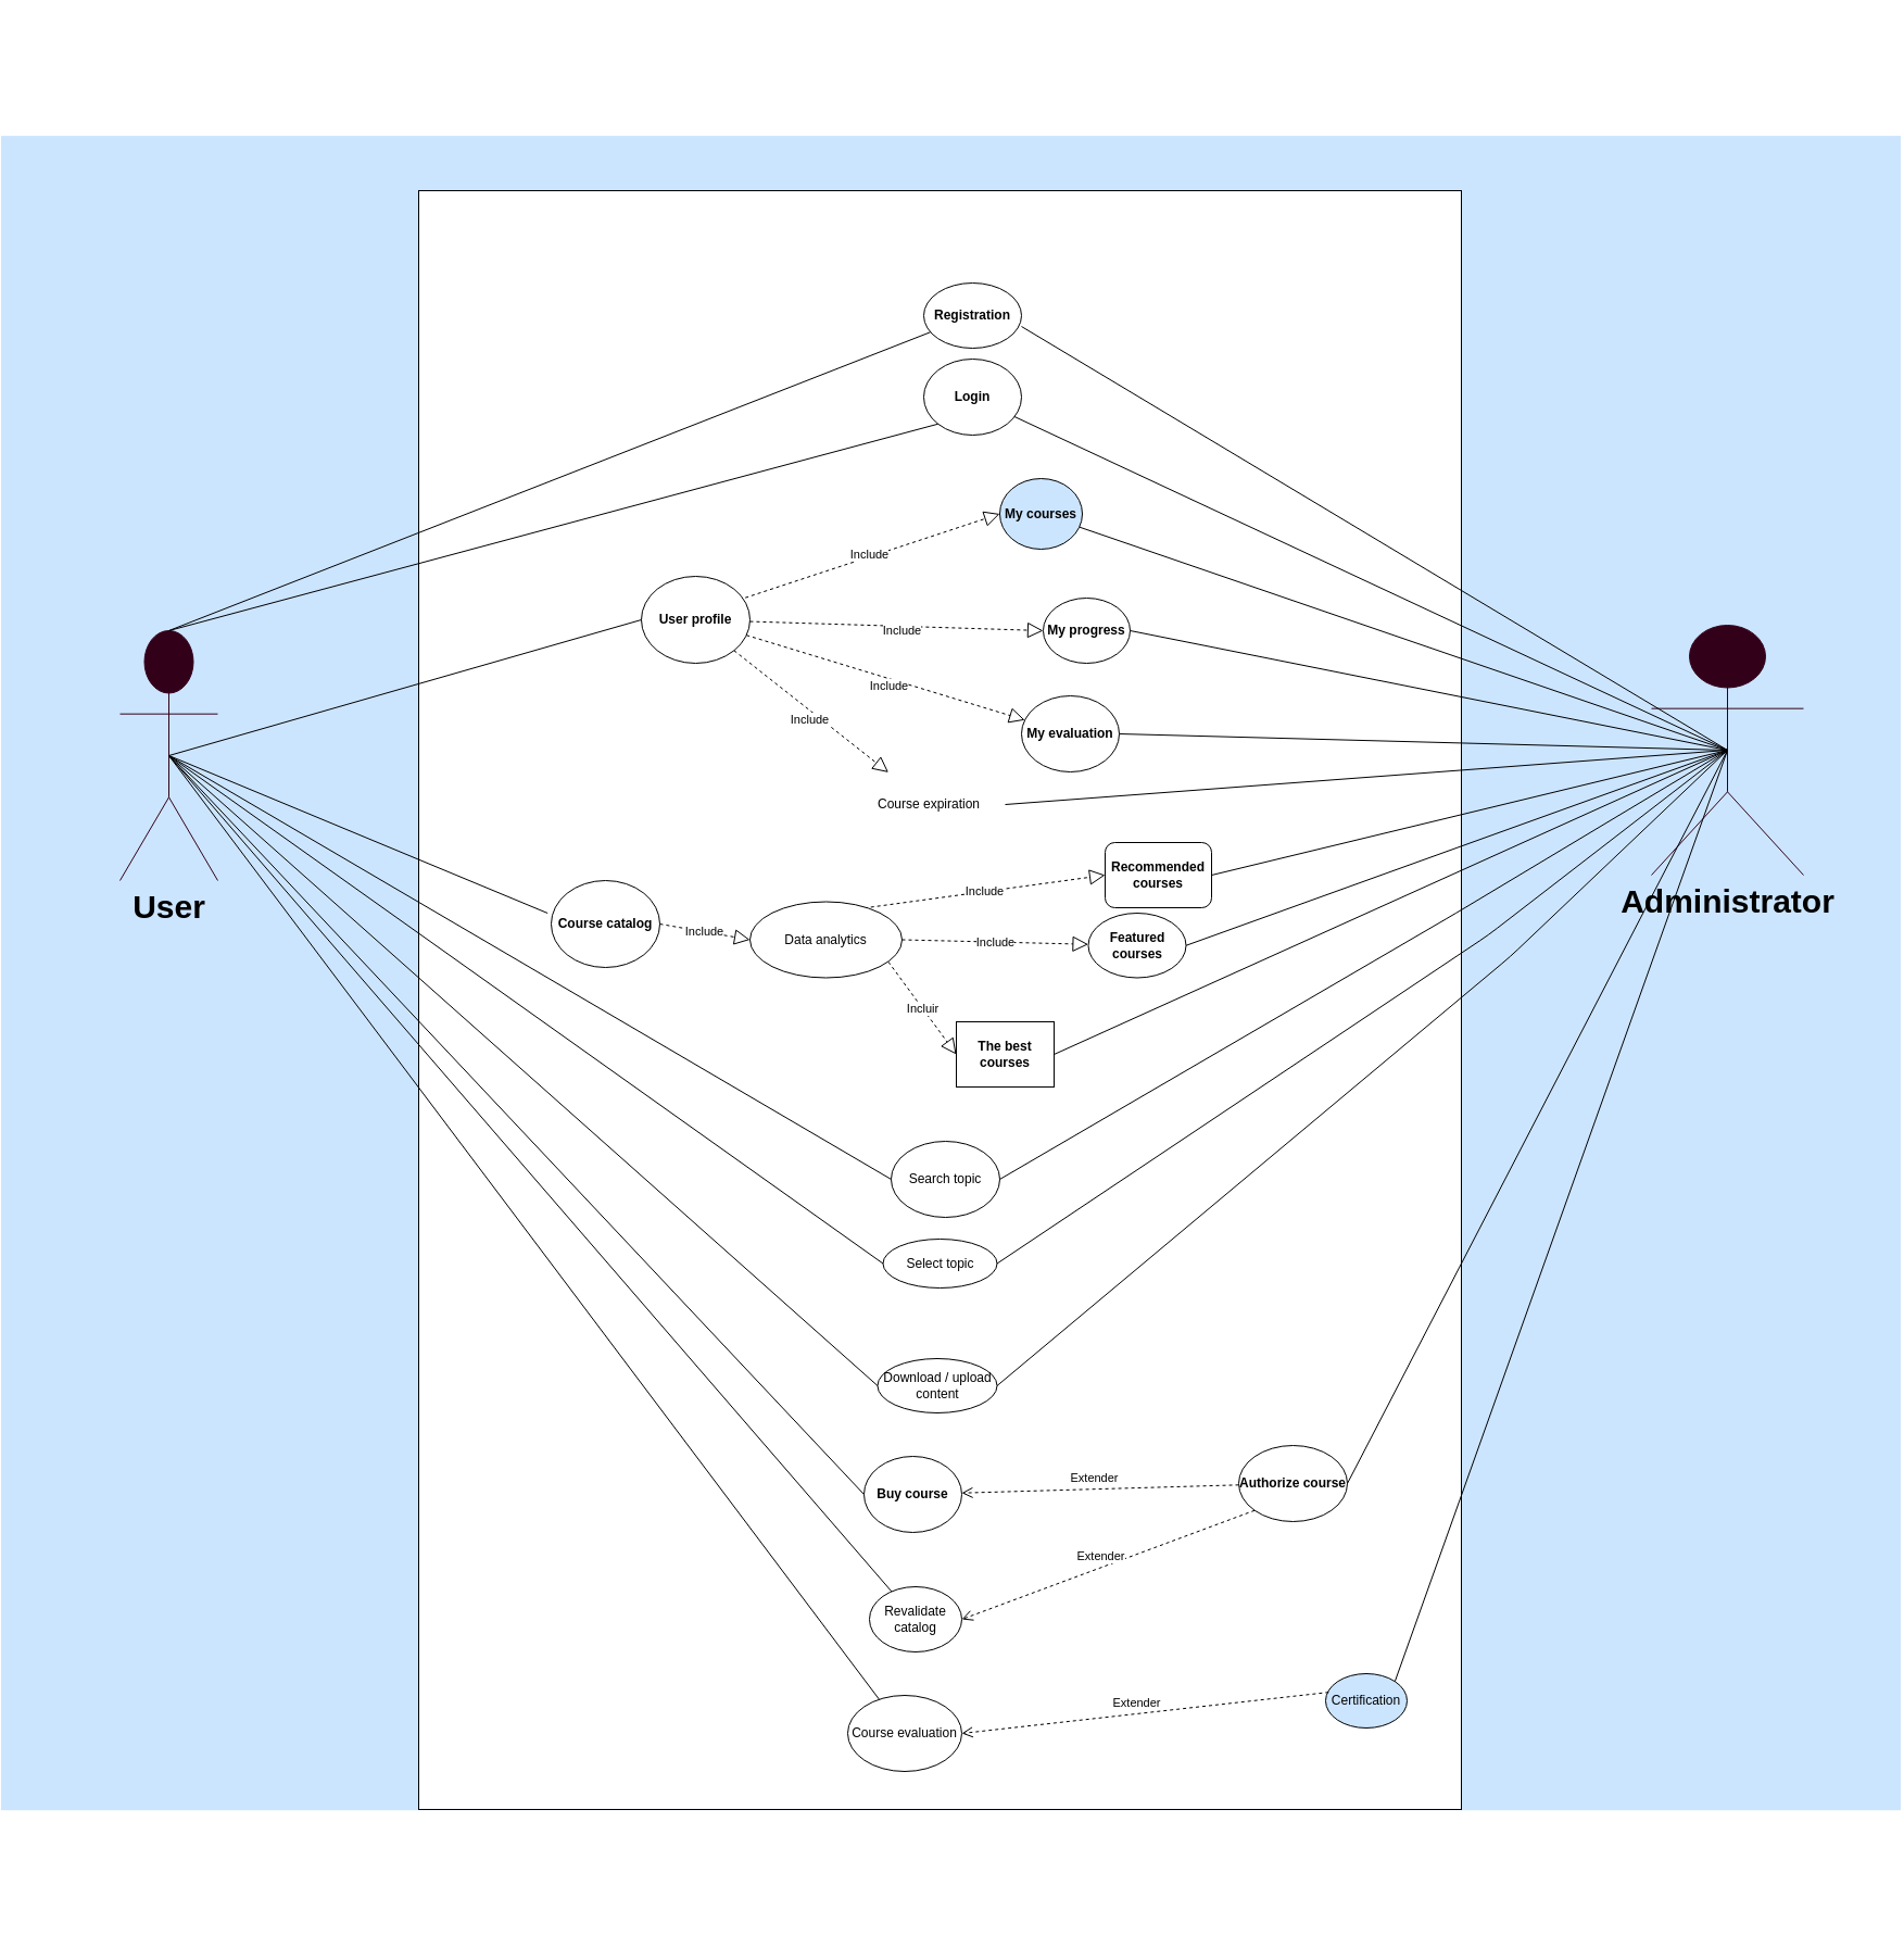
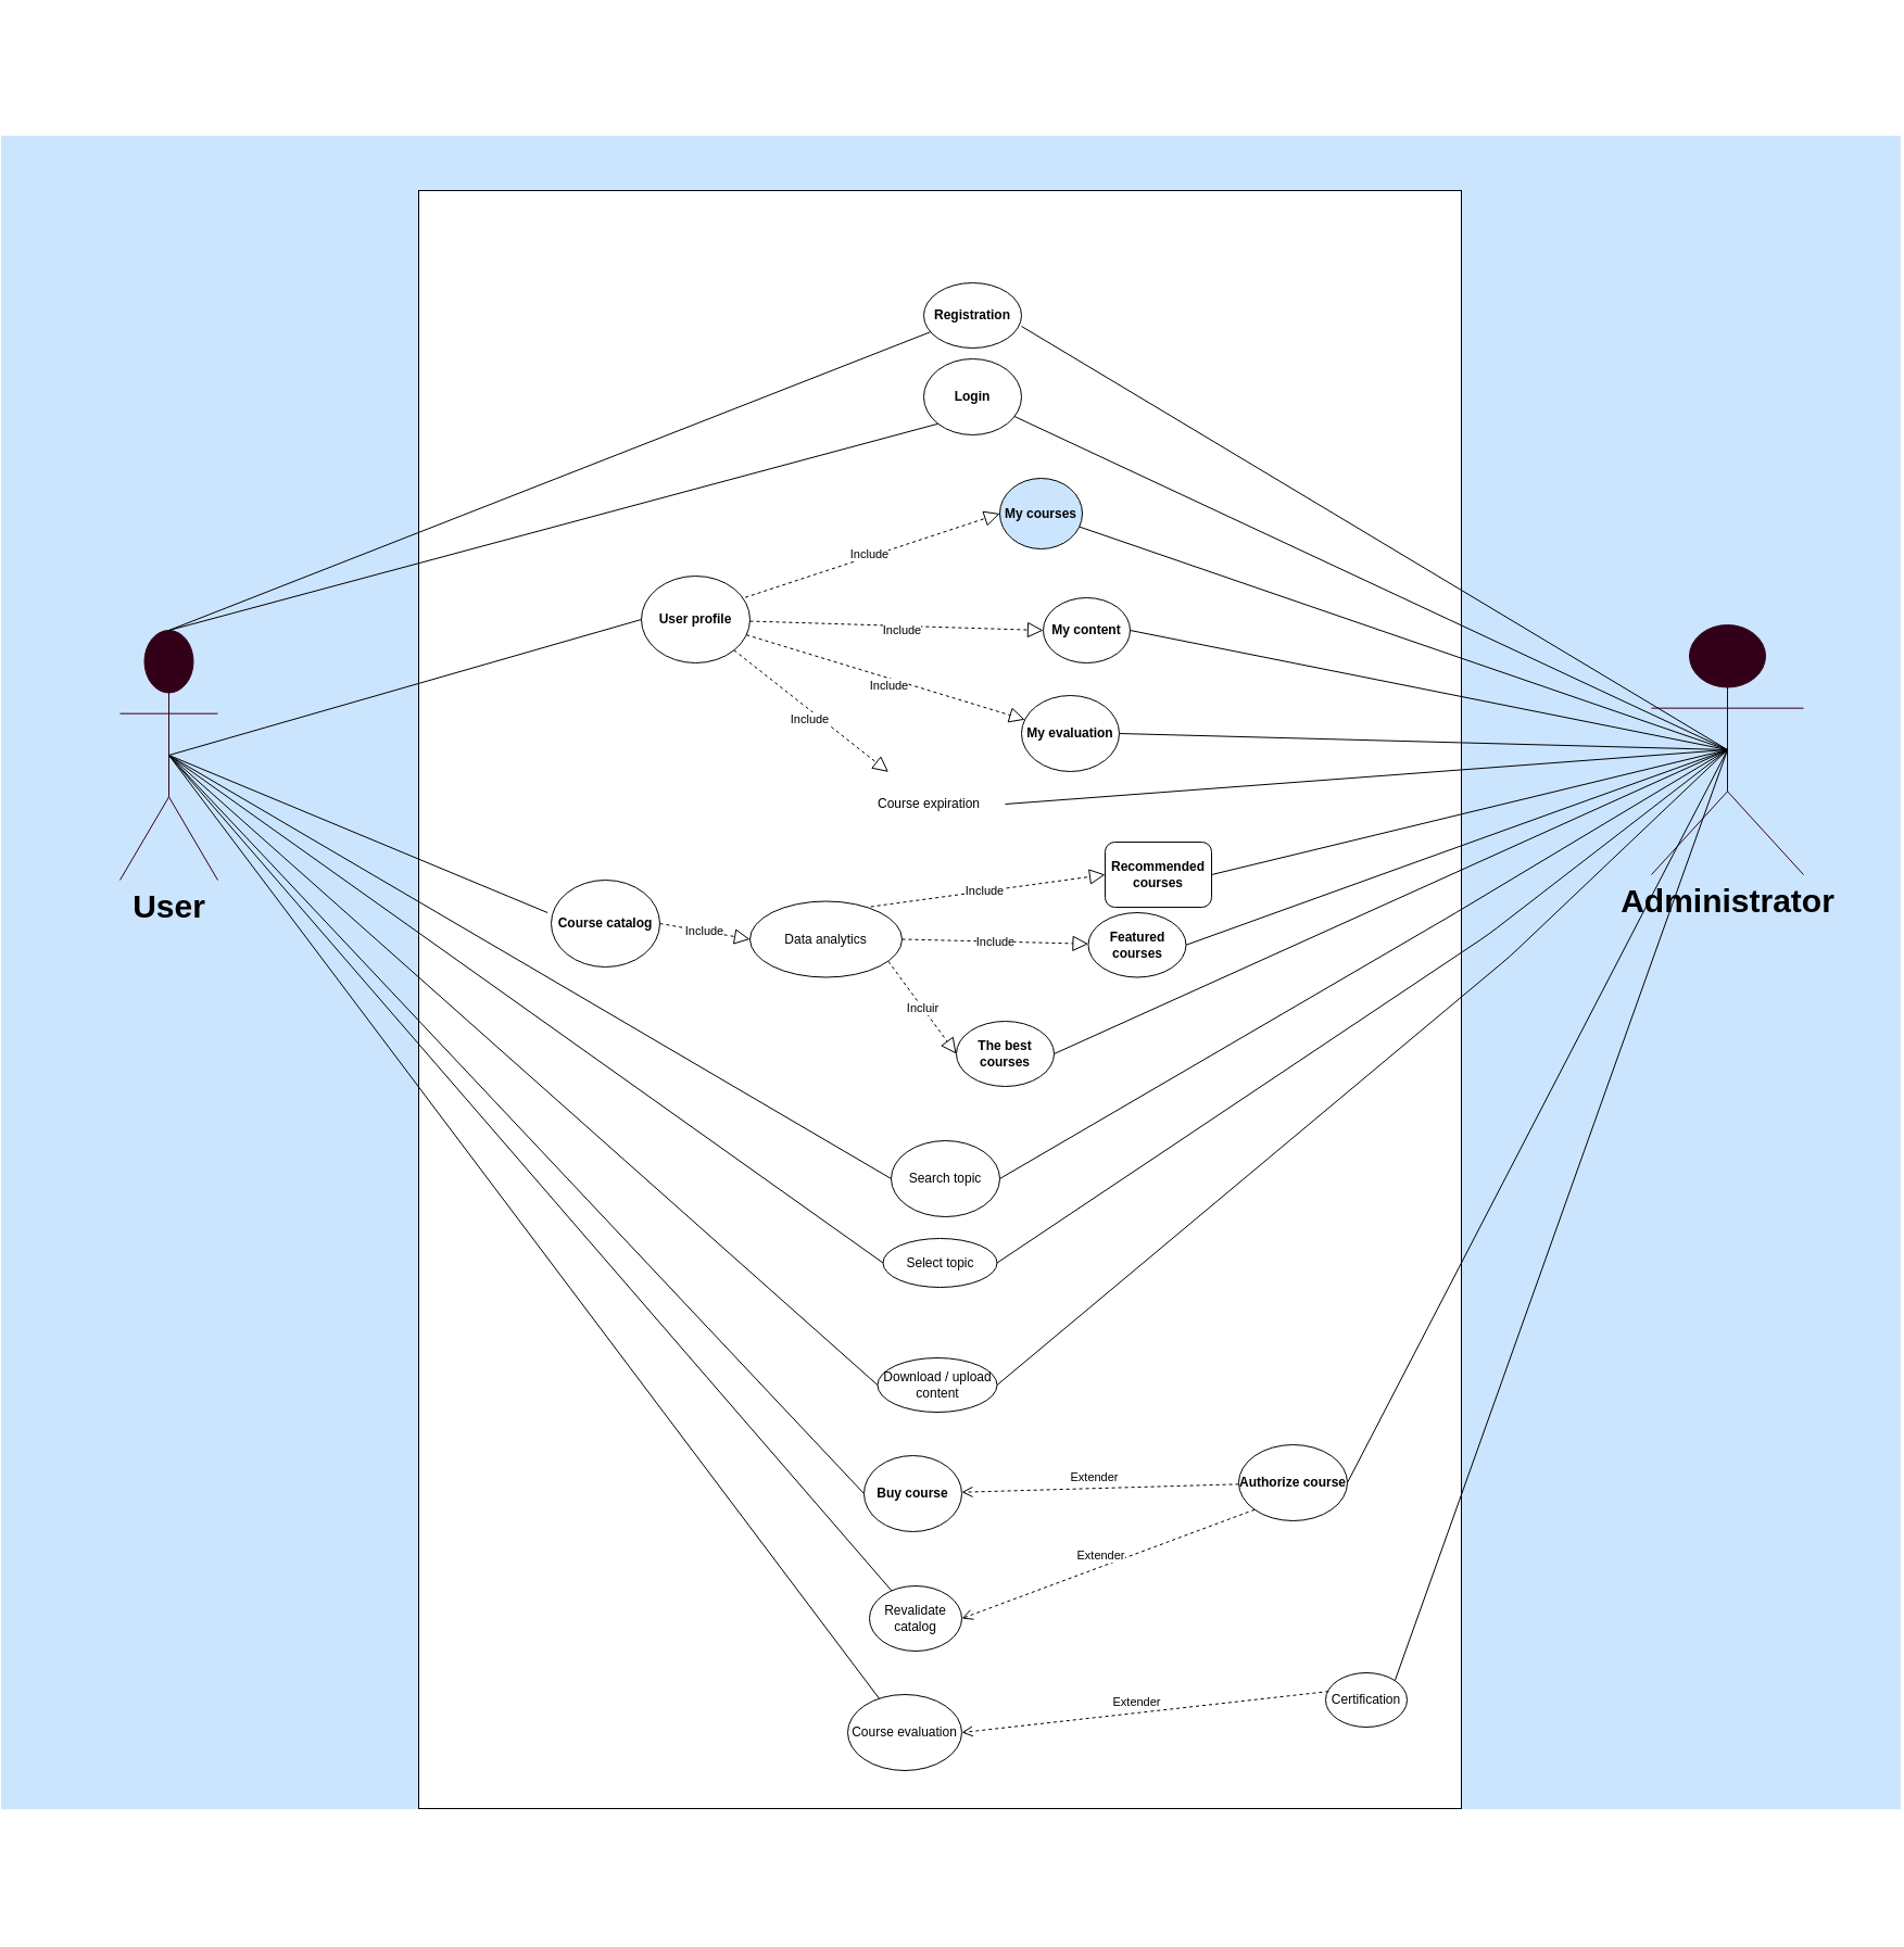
- <mxCell id="24" value="&lt;b&gt;My progress&lt;/b&gt;" style="ellipse;whiteSpace=wrap;html=1;" vertex="1" parent="1"><mxGeometry x="877" y="550" width="80" height="60" as="geometry" /></mxCell>
+ <mxCell id="24" value="&lt;b&gt;My content&lt;/b&gt;" style="ellipse;whiteSpace=wrap;html=1;" vertex="1" parent="1"><mxGeometry x="877" y="550" width="80" height="60" as="geometry" /></mxCell>
- <mxCell id="10" value="&lt;b&gt;The best courses&lt;/b&gt;" style="whiteSpace=wrap;html=1;rounded=0;" vertex="1" parent="1"><mxGeometry x="797" y="940" width="90" height="60" as="geometry" /></mxCell>
+ <mxCell id="10" value="&lt;b&gt;The best courses&lt;/b&gt;" style="ellipse;whiteSpace=wrap;html=1;" vertex="1" parent="1"><mxGeometry x="797" y="940" width="90" height="60" as="geometry" /></mxCell>
- <mxCell id="45" value="Certification" style="ellipse;whiteSpace=wrap;html=1;strokeColor=#000000;fillColor=#cce5ff;" vertex="1" parent="1"><mxGeometry x="1137" y="1540" width="75" height="50" as="geometry" /></mxCell>
+ <mxCell id="45" value="Certification" style="ellipse;whiteSpace=wrap;html=1;strokeColor=#000000;" vertex="1" parent="1"><mxGeometry x="1137" y="1540" width="75" height="50" as="geometry" /></mxCell>
